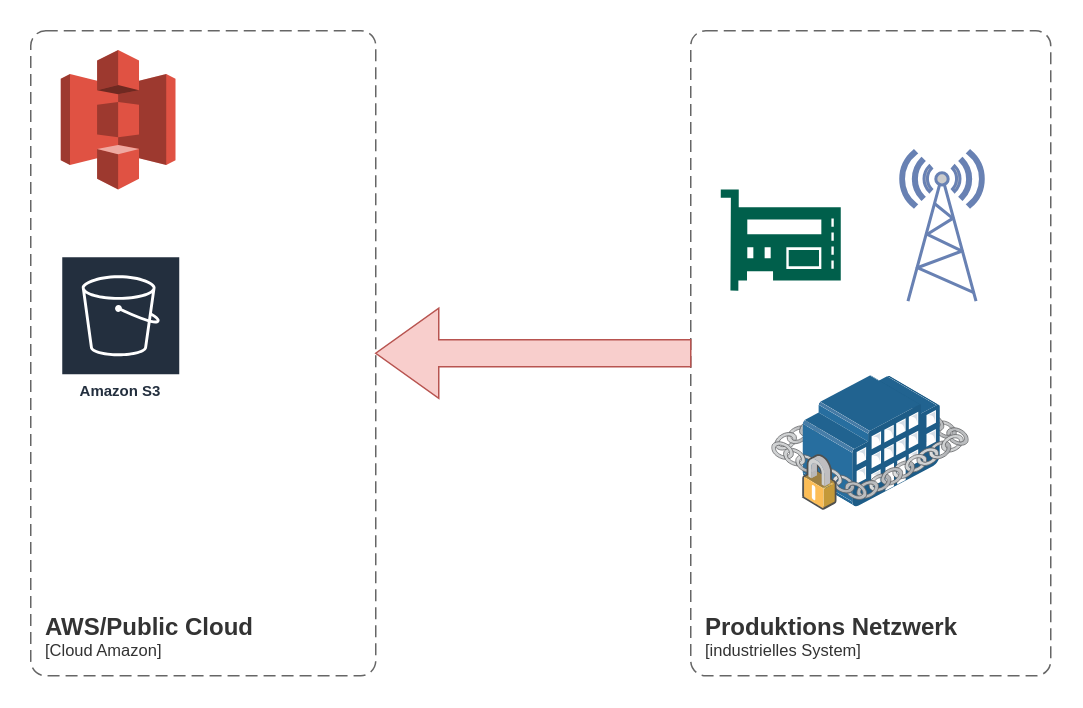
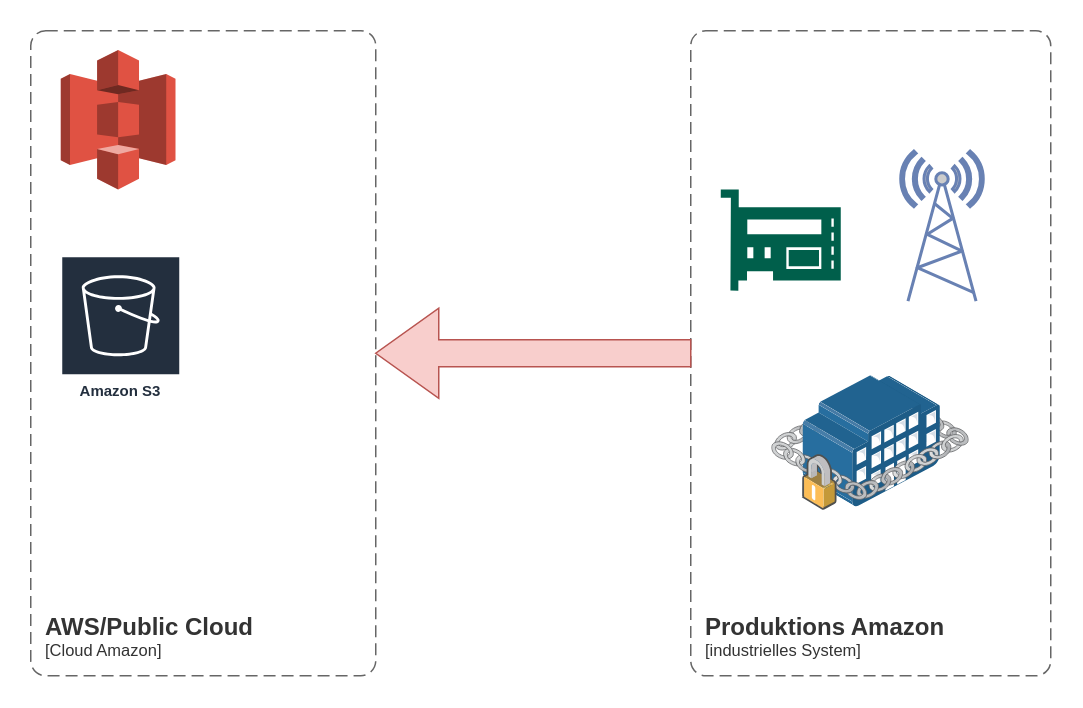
- <mxCell id="6" value="&lt;font style=&quot;font-size: 16px&quot;&gt;&lt;b&gt;&lt;div style=&quot;text-align: left&quot;&gt;Produktions Netzwerk&lt;/div&gt;&lt;/b&gt;&lt;/font&gt;&lt;div style=&quot;text-align: left&quot;&gt;[industrielles System]&lt;/div&gt;" style="rounded=1;fontSize=11;whiteSpace=wrap;html=1;dashed=1;arcSize=20;fillColor=none;strokeColor=#666666;fontColor=#333333;labelBackgroundColor=none;align=left;verticalAlign=bottom;labelBorderColor=none;spacingTop=0;spacing=10;dashPattern=8 4;metaEdit=1;rotatable=0;perimeter=rectanglePerimeter;noLabel=0;labelPadding=0;allowArrows=0;connectable=0;expand=0;recursiveResize=0;editable=1;pointerEvents=0;absoluteArcSize=1;points=[[0.25,0,0],[0.5,0,0],[0.75,0,0],[1,0.25,0],[1,0.5,0],[1,0.75,0],[0.75,1,0],[0.5,1,0],[0.25,1,0],[0,0.75,0],[0,0.5,0],[0,0.25,0]];" vertex="1" parent="1"><mxGeometry x="460" y="20" width="240" height="430" as="geometry" /></mxCell>
+ <mxCell id="6" value="&lt;font style=&quot;font-size: 16px&quot;&gt;&lt;b&gt;&lt;div style=&quot;text-align: left&quot;&gt;Produktions Amazon&lt;/div&gt;&lt;/b&gt;&lt;/font&gt;&lt;div style=&quot;text-align: left&quot;&gt;[industrielles System]&lt;/div&gt;" style="rounded=1;fontSize=11;whiteSpace=wrap;html=1;dashed=1;arcSize=20;fillColor=none;strokeColor=#666666;fontColor=#333333;labelBackgroundColor=none;align=left;verticalAlign=bottom;labelBorderColor=none;spacingTop=0;spacing=10;dashPattern=8 4;metaEdit=1;rotatable=0;perimeter=rectanglePerimeter;noLabel=0;labelPadding=0;allowArrows=0;connectable=0;expand=0;recursiveResize=0;editable=1;pointerEvents=0;absoluteArcSize=1;points=[[0.25,0,0],[0.5,0,0],[0.75,0,0],[1,0.25,0],[1,0.5,0],[1,0.75,0],[0.75,1,0],[0.5,1,0],[0.25,1,0],[0,0.75,0],[0,0.5,0],[0,0.25,0]];" vertex="1" parent="1"><mxGeometry x="460" y="20" width="240" height="430" as="geometry" /></mxCell>
